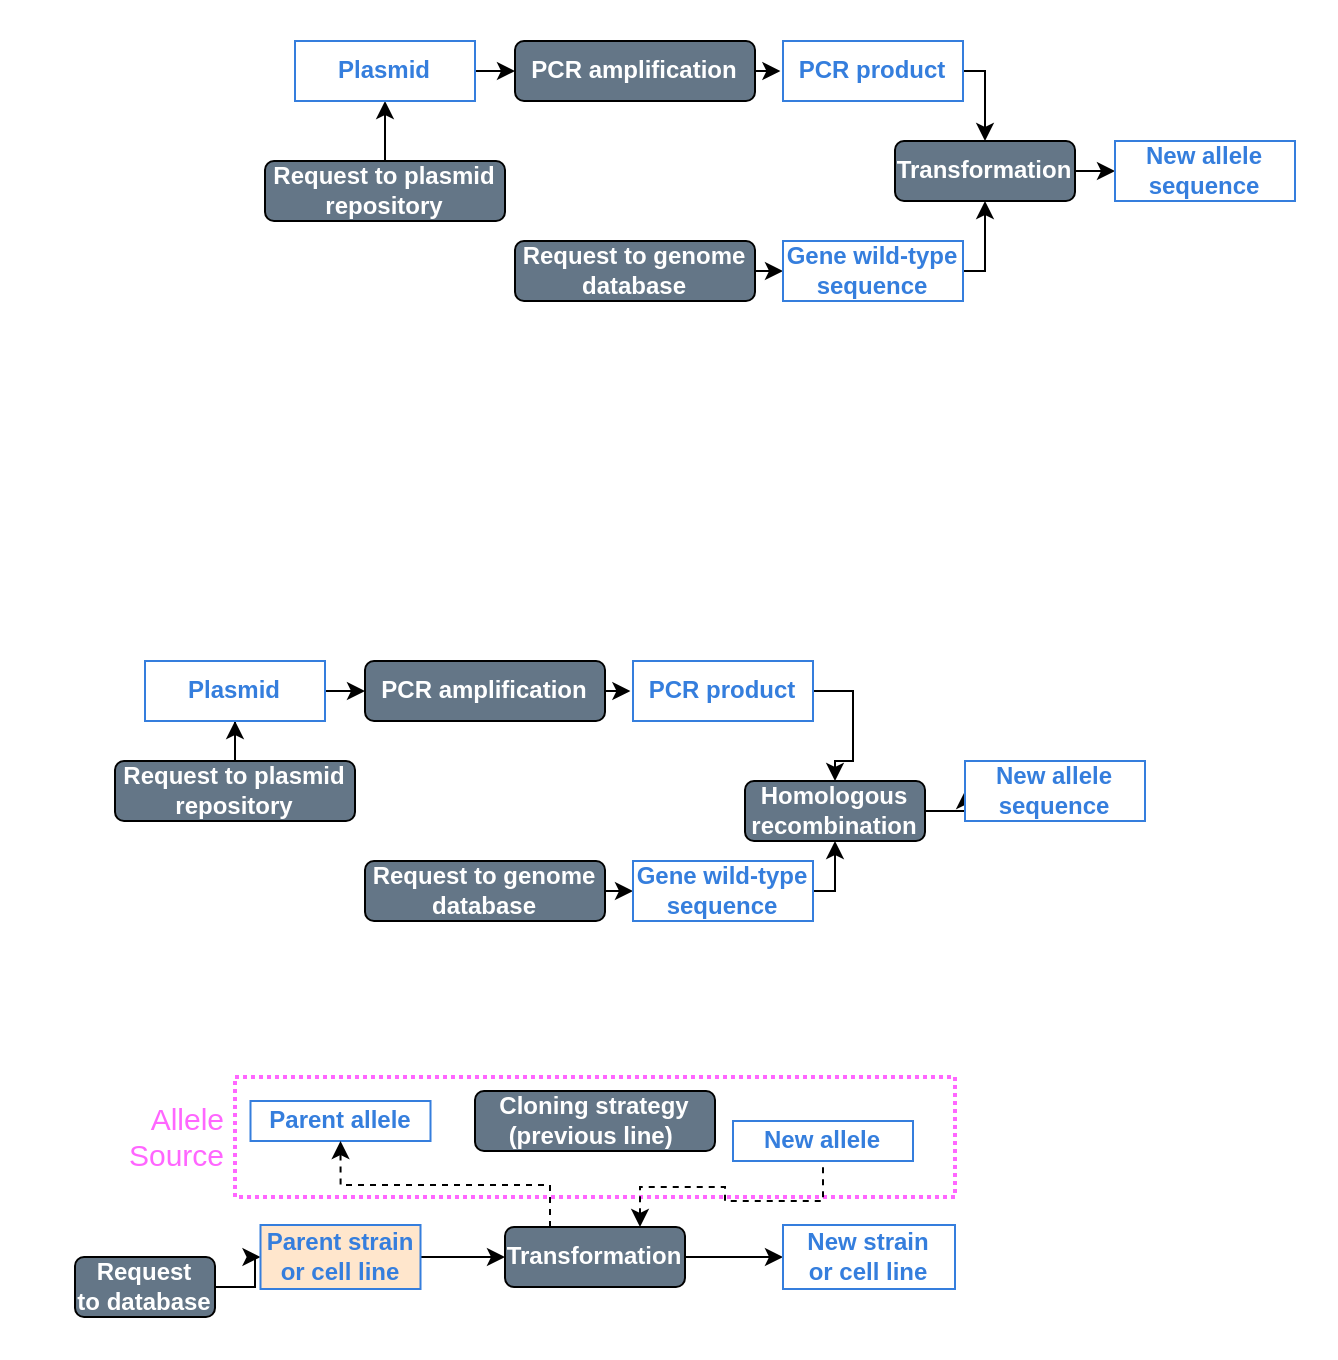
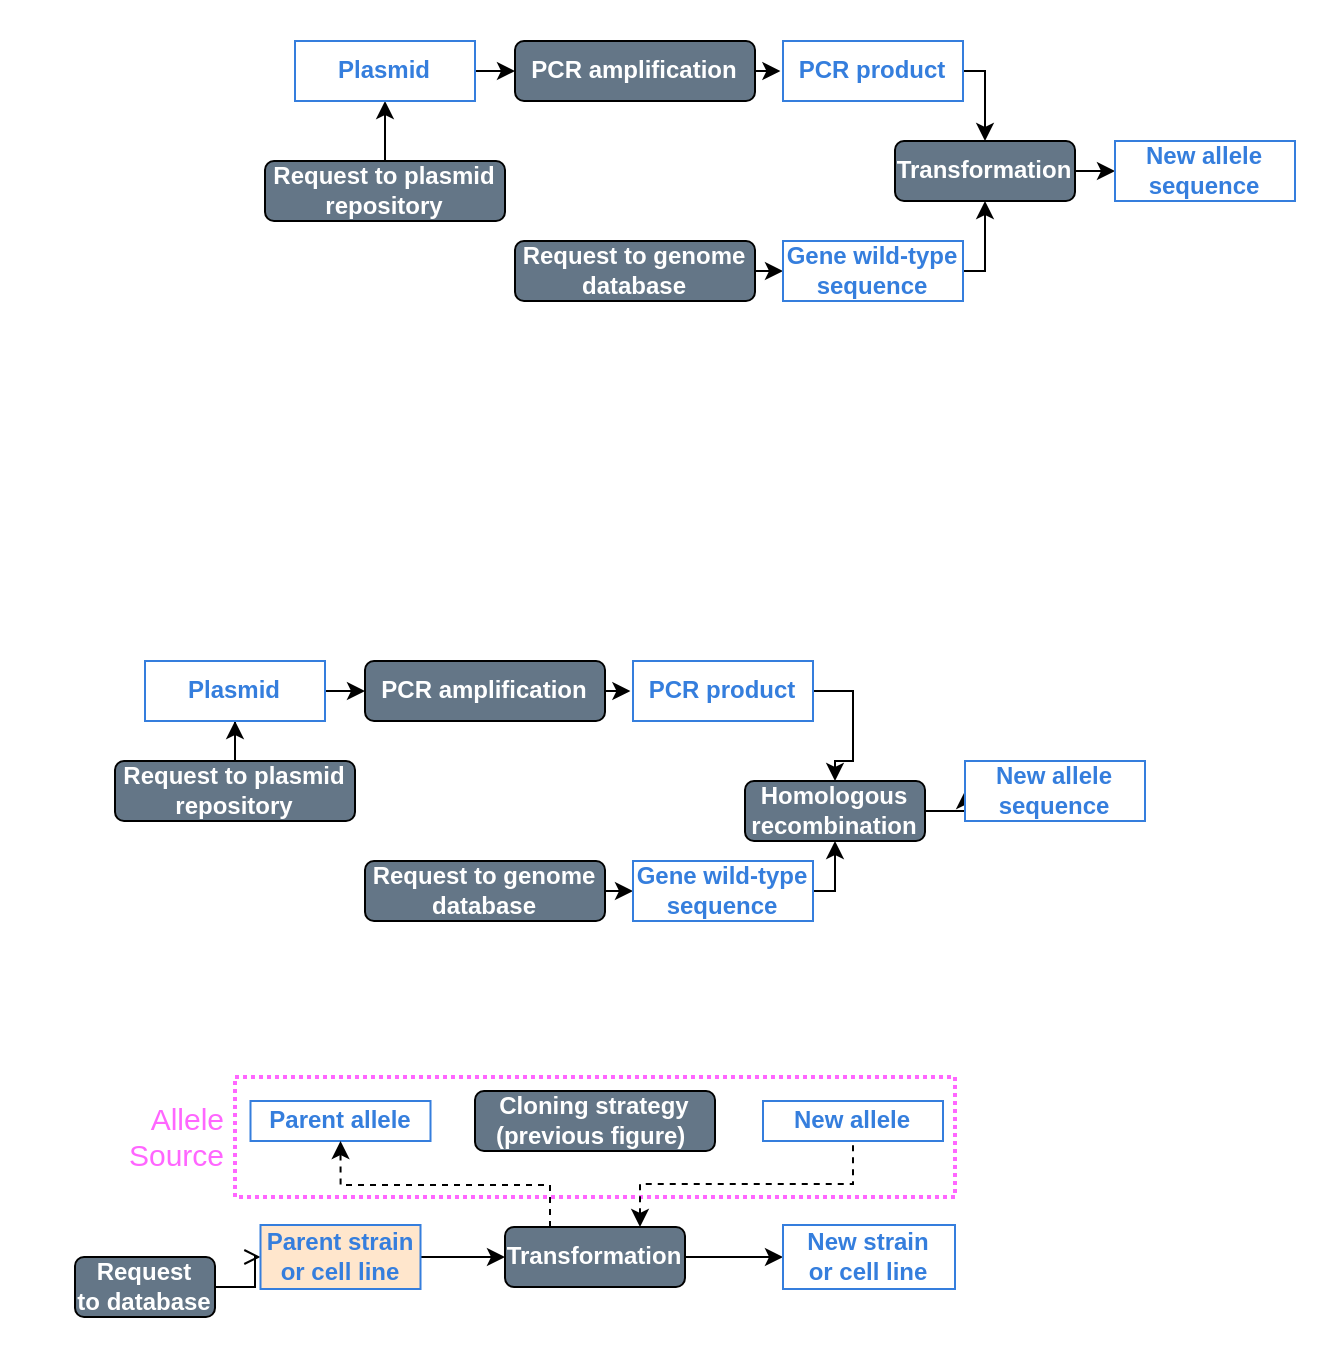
- <mxCell id="37" value="Cloning strategy&lt;br&gt;(previous line)&amp;nbsp;" style="rounded=1;whiteSpace=wrap;html=1;fillColor=#647687;fontStyle=1;fontColor=#FFFFFF;" parent="1" vertex="1"><mxGeometry x="237" y="545" width="120" height="30" as="geometry" /></mxCell>
+ <mxCell id="37" value="Cloning strategy&lt;br&gt;(previous figure)&amp;nbsp;" style="rounded=1;whiteSpace=wrap;html=1;fillColor=#647687;fontStyle=1;fontColor=#FFFFFF;" parent="1" vertex="1"><mxGeometry x="237" y="545" width="120" height="30" as="geometry" /></mxCell>
- <mxCell id="46" value="New allele" style="whiteSpace=wrap;html=1;fontColor=#357edd;strokeColor=#357edd;fillColor=#ffffff;fontStyle=1;" parent="1" vertex="1"><mxGeometry x="366" y="560" width="90" height="20" as="geometry" /></mxCell>
+ <mxCell id="46" value="New allele" style="whiteSpace=wrap;html=1;fontColor=#357edd;strokeColor=#357edd;fillColor=#ffffff;fontStyle=1;" parent="1" vertex="1"><mxGeometry x="381" y="550" width="90" height="20" as="geometry" /></mxCell>
- <mxCell id="3" style="edgeStyle=orthogonalEdgeStyle;rounded=0;orthogonalLoop=1;jettySize=auto;html=1;entryX=0;entryY=0.5;entryDx=0;entryDy=0;fontSize=15;fontColor=#00CC00;" parent="1" source="45" target="43" edge="1"><mxGeometry relative="1" as="geometry" /></mxCell>
+ <mxCell id="3" style="edgeStyle=orthogonalEdgeStyle;rounded=0;orthogonalLoop=1;jettySize=auto;html=1;entryX=0;entryY=0.5;entryDx=0;entryDy=0;fontSize=15;fontColor=#00CC00;endArrow=open;" parent="1" source="45" target="43" edge="1"><mxGeometry relative="1" as="geometry" /></mxCell>
